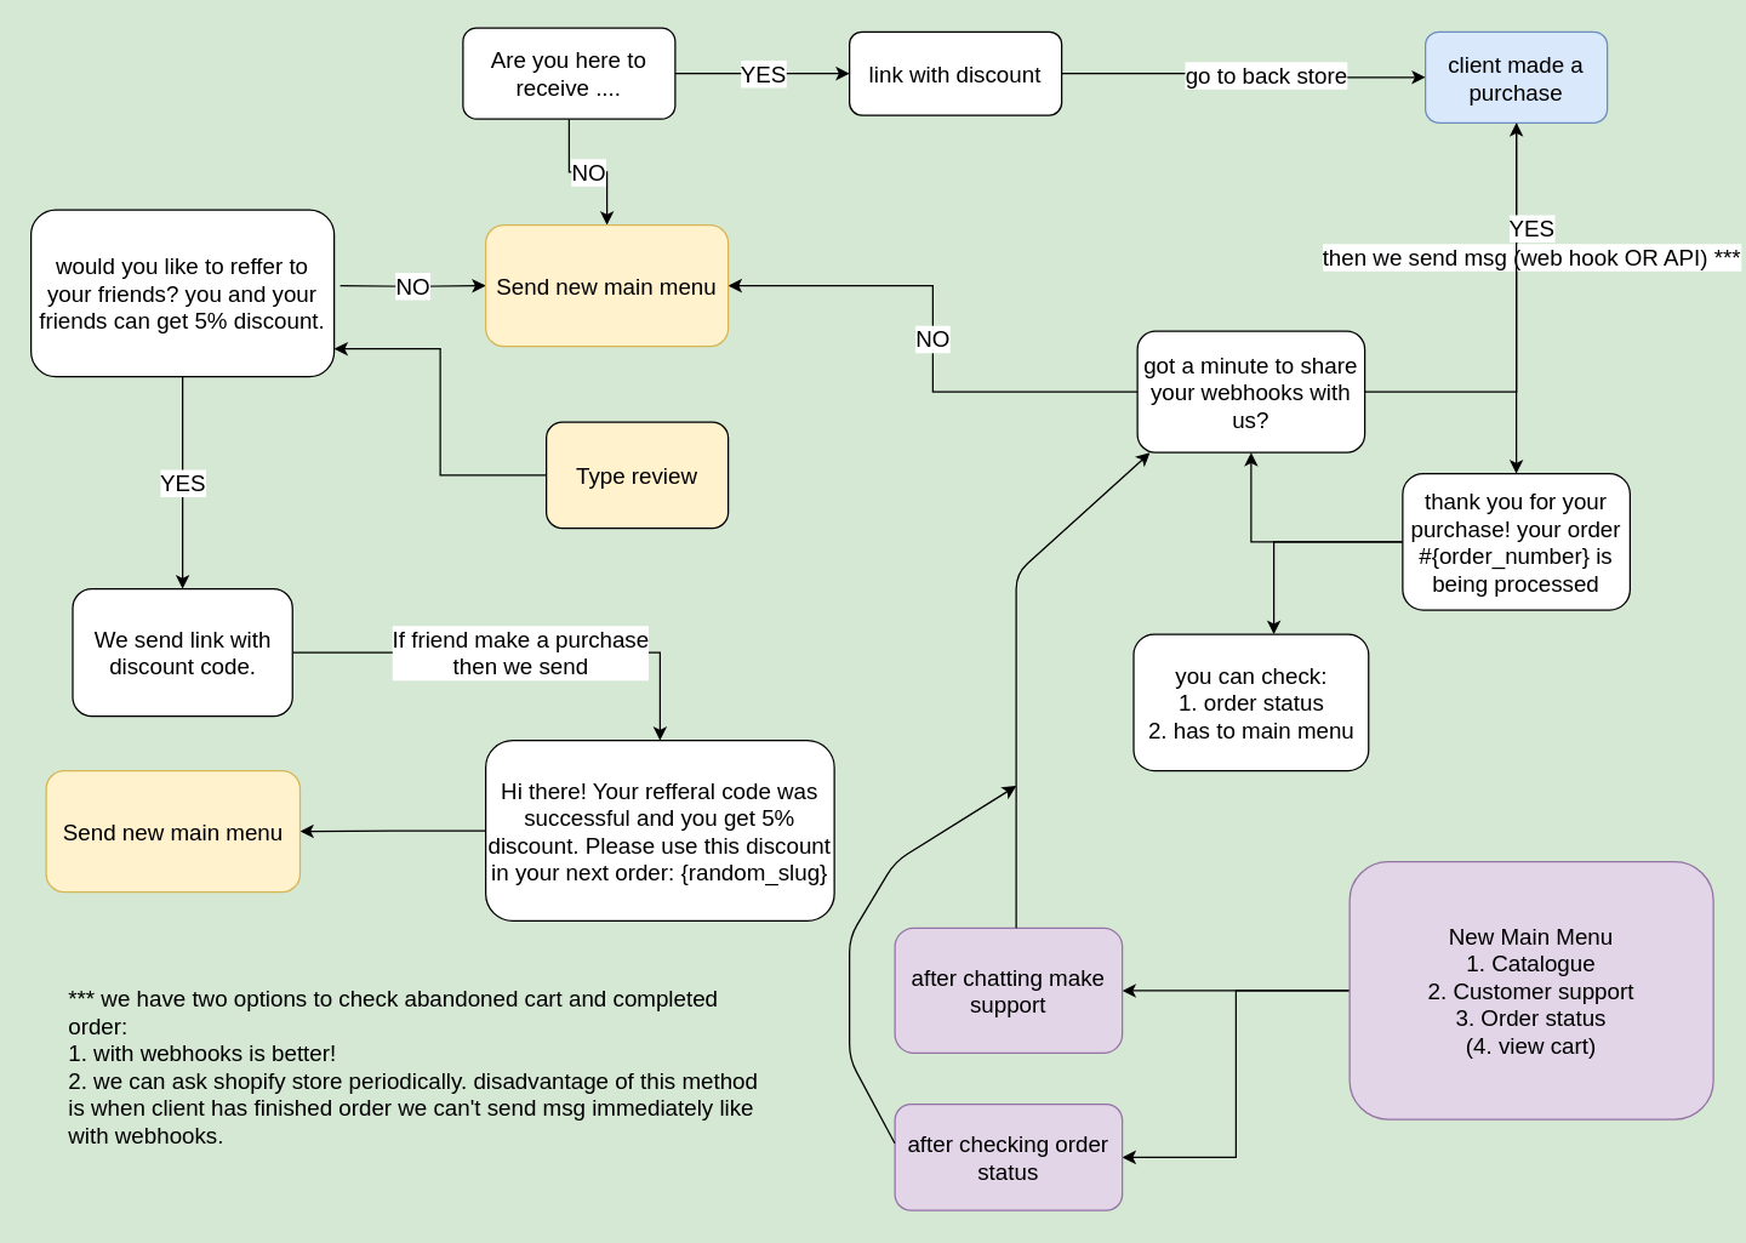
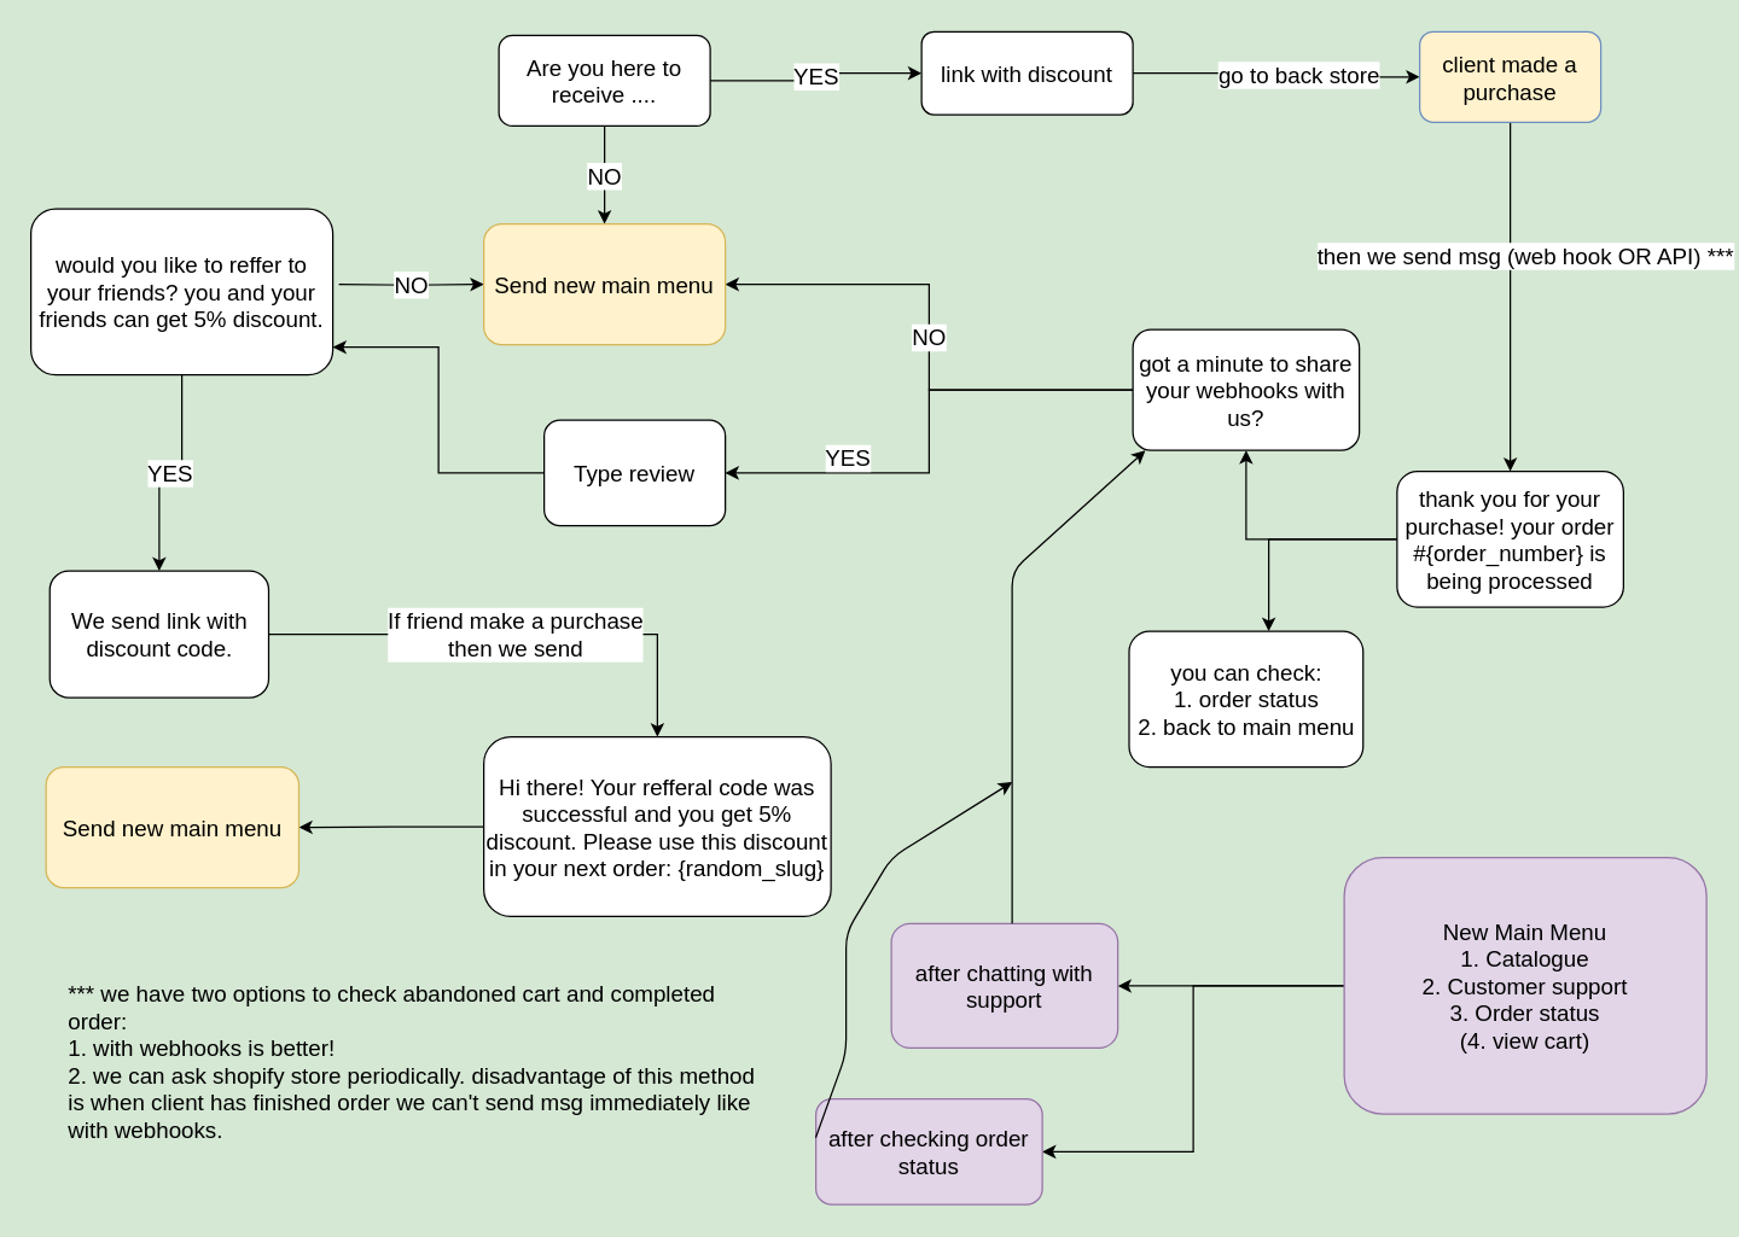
- <mxCell id="4" value="Are you here to receive ...." style="rounded=1;whiteSpace=wrap;html=1;fontSize=15;" vertex="1" parent="1"><mxGeometry x="305" y="18" width="140" height="60" as="geometry" /></mxCell>
+ <mxCell id="4" value="Are you here to receive ...." style="rounded=1;whiteSpace=wrap;html=1;fontSize=15;" vertex="1" parent="1"><mxGeometry x="330" y="23" width="140" height="60" as="geometry" /></mxCell>
- <mxCell id="6" value="link with discount" style="whiteSpace=wrap;html=1;rounded=1;fontSize=15;" vertex="1" parent="1"><mxGeometry x="560" y="20.5" width="140" height="55" as="geometry" /></mxCell>
+ <mxCell id="6" value="link with discount" style="whiteSpace=wrap;html=1;rounded=1;fontSize=15;" vertex="1" parent="1"><mxGeometry x="610" y="20.5" width="140" height="55" as="geometry" /></mxCell>
- <mxCell id="8" value="client made a purchase" style="whiteSpace=wrap;html=1;rounded=1;fillColor=#dae8fc;strokeColor=#6c8ebf;fontSize=15;" vertex="1" parent="1"><mxGeometry x="940" y="20.5" width="120" height="60" as="geometry" /></mxCell>
+ <mxCell id="8" value="client made a purchase" style="whiteSpace=wrap;html=1;rounded=1;fillColor=#fff2cc;strokeColor=#6c8ebf;fontSize=15;" vertex="1" parent="1"><mxGeometry x="940" y="20.5" width="120" height="60" as="geometry" /></mxCell>
- <mxCell id="13" value="YES" style="edgeStyle=orthogonalEdgeStyle;rounded=0;orthogonalLoop=1;jettySize=auto;html=1;fontSize=15;" edge="1" parent="1" source="15" target="8"><mxGeometry x="0.5" y="-10" relative="1" as="geometry"><mxPoint as="offset" /></mxGeometry></mxCell>
+ <mxCell id="13" value="YES" style="edgeStyle=orthogonalEdgeStyle;rounded=0;orthogonalLoop=1;jettySize=auto;html=1;fontSize=15;" edge="1" parent="1" source="15" target="20"><mxGeometry x="0.5" y="-10" relative="1" as="geometry"><mxPoint as="offset" /></mxGeometry></mxCell>
- <mxCell id="20" value="Type review" style="whiteSpace=wrap;html=1;rounded=1;fontSize=15;fillColor=#fff2cc;" vertex="1" parent="1"><mxGeometry x="360" y="278" width="120" height="70" as="geometry" /></mxCell>
+ <mxCell id="20" value="Type review" style="whiteSpace=wrap;html=1;rounded=1;fontSize=15;" vertex="1" parent="1"><mxGeometry x="360" y="278" width="120" height="70" as="geometry" /></mxCell>
- <mxCell id="23" value="We send link with discount code." style="whiteSpace=wrap;html=1;rounded=1;fontSize=15;" vertex="1" parent="1"><mxGeometry x="47.5" y="388" width="145" height="84" as="geometry" /></mxCell>
+ <mxCell id="23" value="We send link with discount code." style="whiteSpace=wrap;html=1;rounded=1;fontSize=15;" vertex="1" parent="1"><mxGeometry x="32.5" y="378" width="145" height="84" as="geometry" /></mxCell>
- <mxCell id="12" value="you can check:&lt;br style=&quot;font-size: 15px;&quot;&gt;1. order status&lt;br style=&quot;font-size: 15px;&quot;&gt;2. has to main menu" style="whiteSpace=wrap;html=1;rounded=1;fontSize=15;" vertex="1" parent="1"><mxGeometry x="747.5" y="418" width="155" height="90" as="geometry" /></mxCell>
+ <mxCell id="12" value="you can check:&lt;br style=&quot;font-size: 15px;&quot;&gt;1. order status&lt;br style=&quot;font-size: 15px;&quot;&gt;2. back to main menu" style="whiteSpace=wrap;html=1;rounded=1;fontSize=15;" vertex="1" parent="1"><mxGeometry x="747.5" y="418" width="155" height="90" as="geometry" /></mxCell>
- <mxCell id="31" value="after chatting make support" style="whiteSpace=wrap;html=1;rounded=1;fontSize=15;strokeColor=#9673a6;fillColor=#e1d5e7;" vertex="1" parent="1"><mxGeometry x="590" y="611.75" width="150" height="82.5" as="geometry" /></mxCell>
+ <mxCell id="31" value="after chatting with support" style="whiteSpace=wrap;html=1;rounded=1;fontSize=15;strokeColor=#9673a6;fillColor=#e1d5e7;" vertex="1" parent="1"><mxGeometry x="590" y="611.75" width="150" height="82.5" as="geometry" /></mxCell>
- <mxCell id="33" value="after checking order status" style="whiteSpace=wrap;html=1;rounded=1;fontSize=15;strokeColor=#9673a6;fillColor=#e1d5e7;" vertex="1" parent="1"><mxGeometry x="590" y="728" width="150" height="70" as="geometry" /></mxCell>
+ <mxCell id="33" value="after checking order status" style="whiteSpace=wrap;html=1;rounded=1;fontSize=15;strokeColor=#9673a6;fillColor=#e1d5e7;" vertex="1" parent="1"><mxGeometry x="540" y="728" width="150" height="70" as="geometry" /></mxCell>
